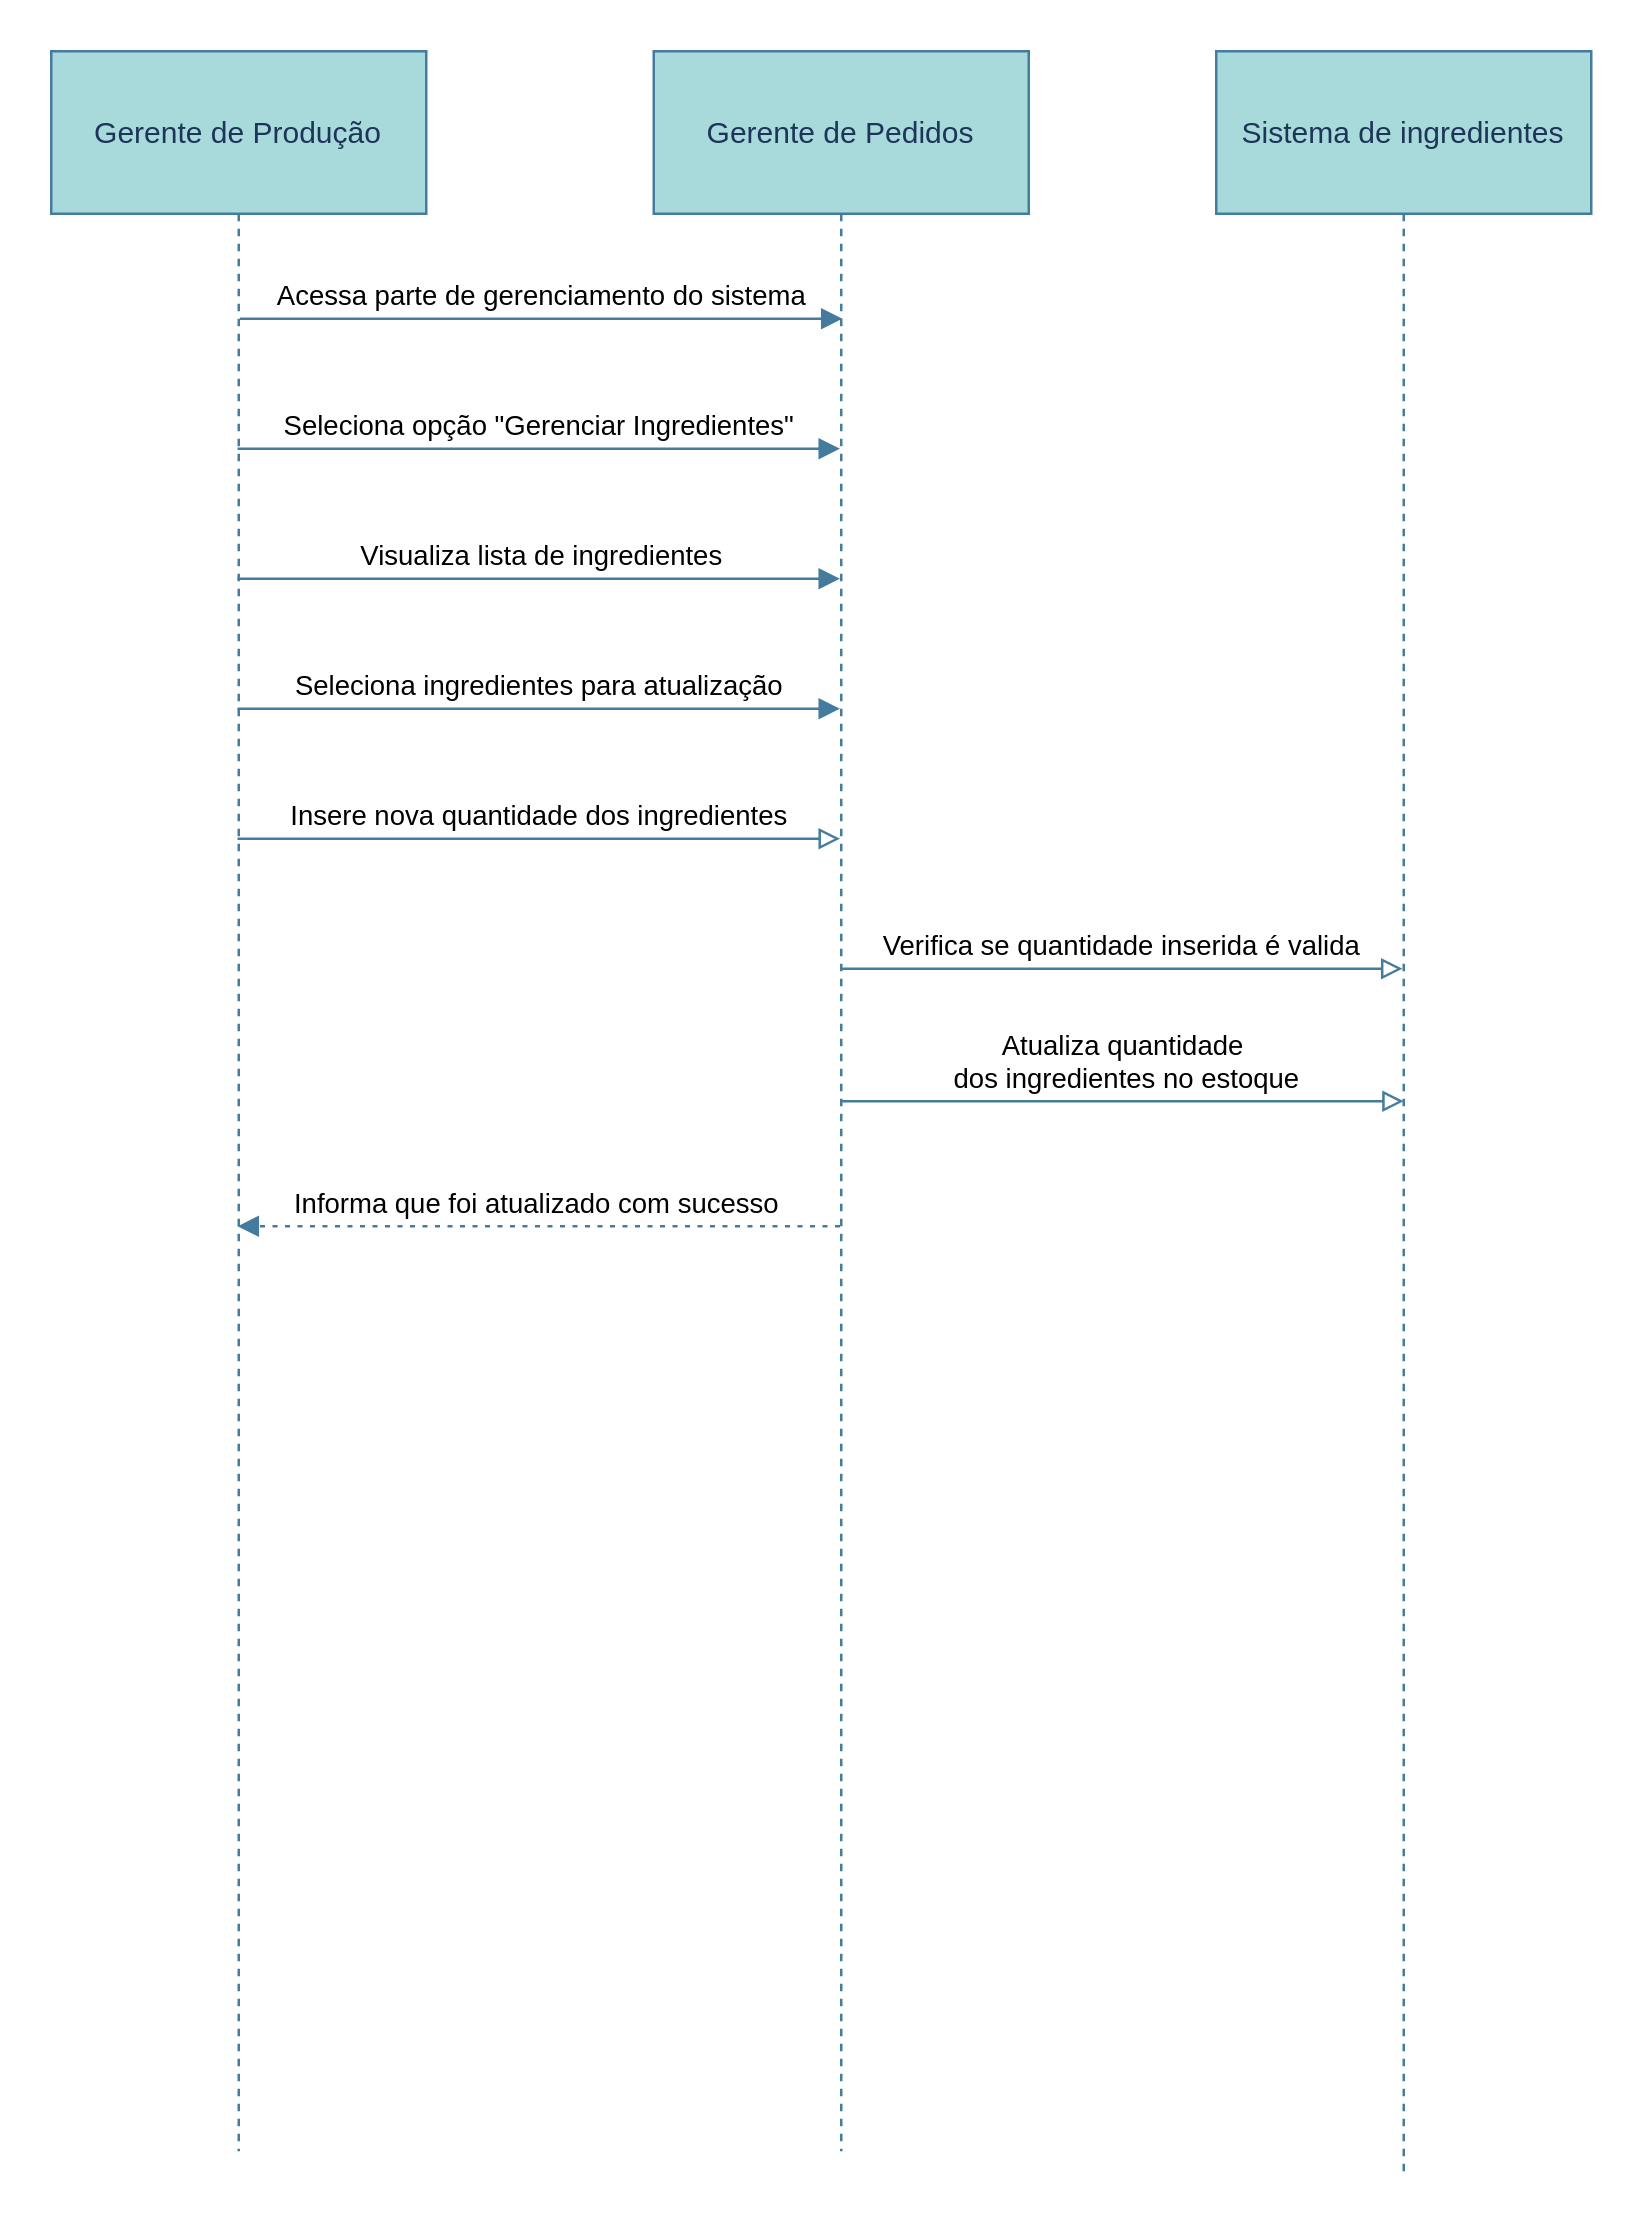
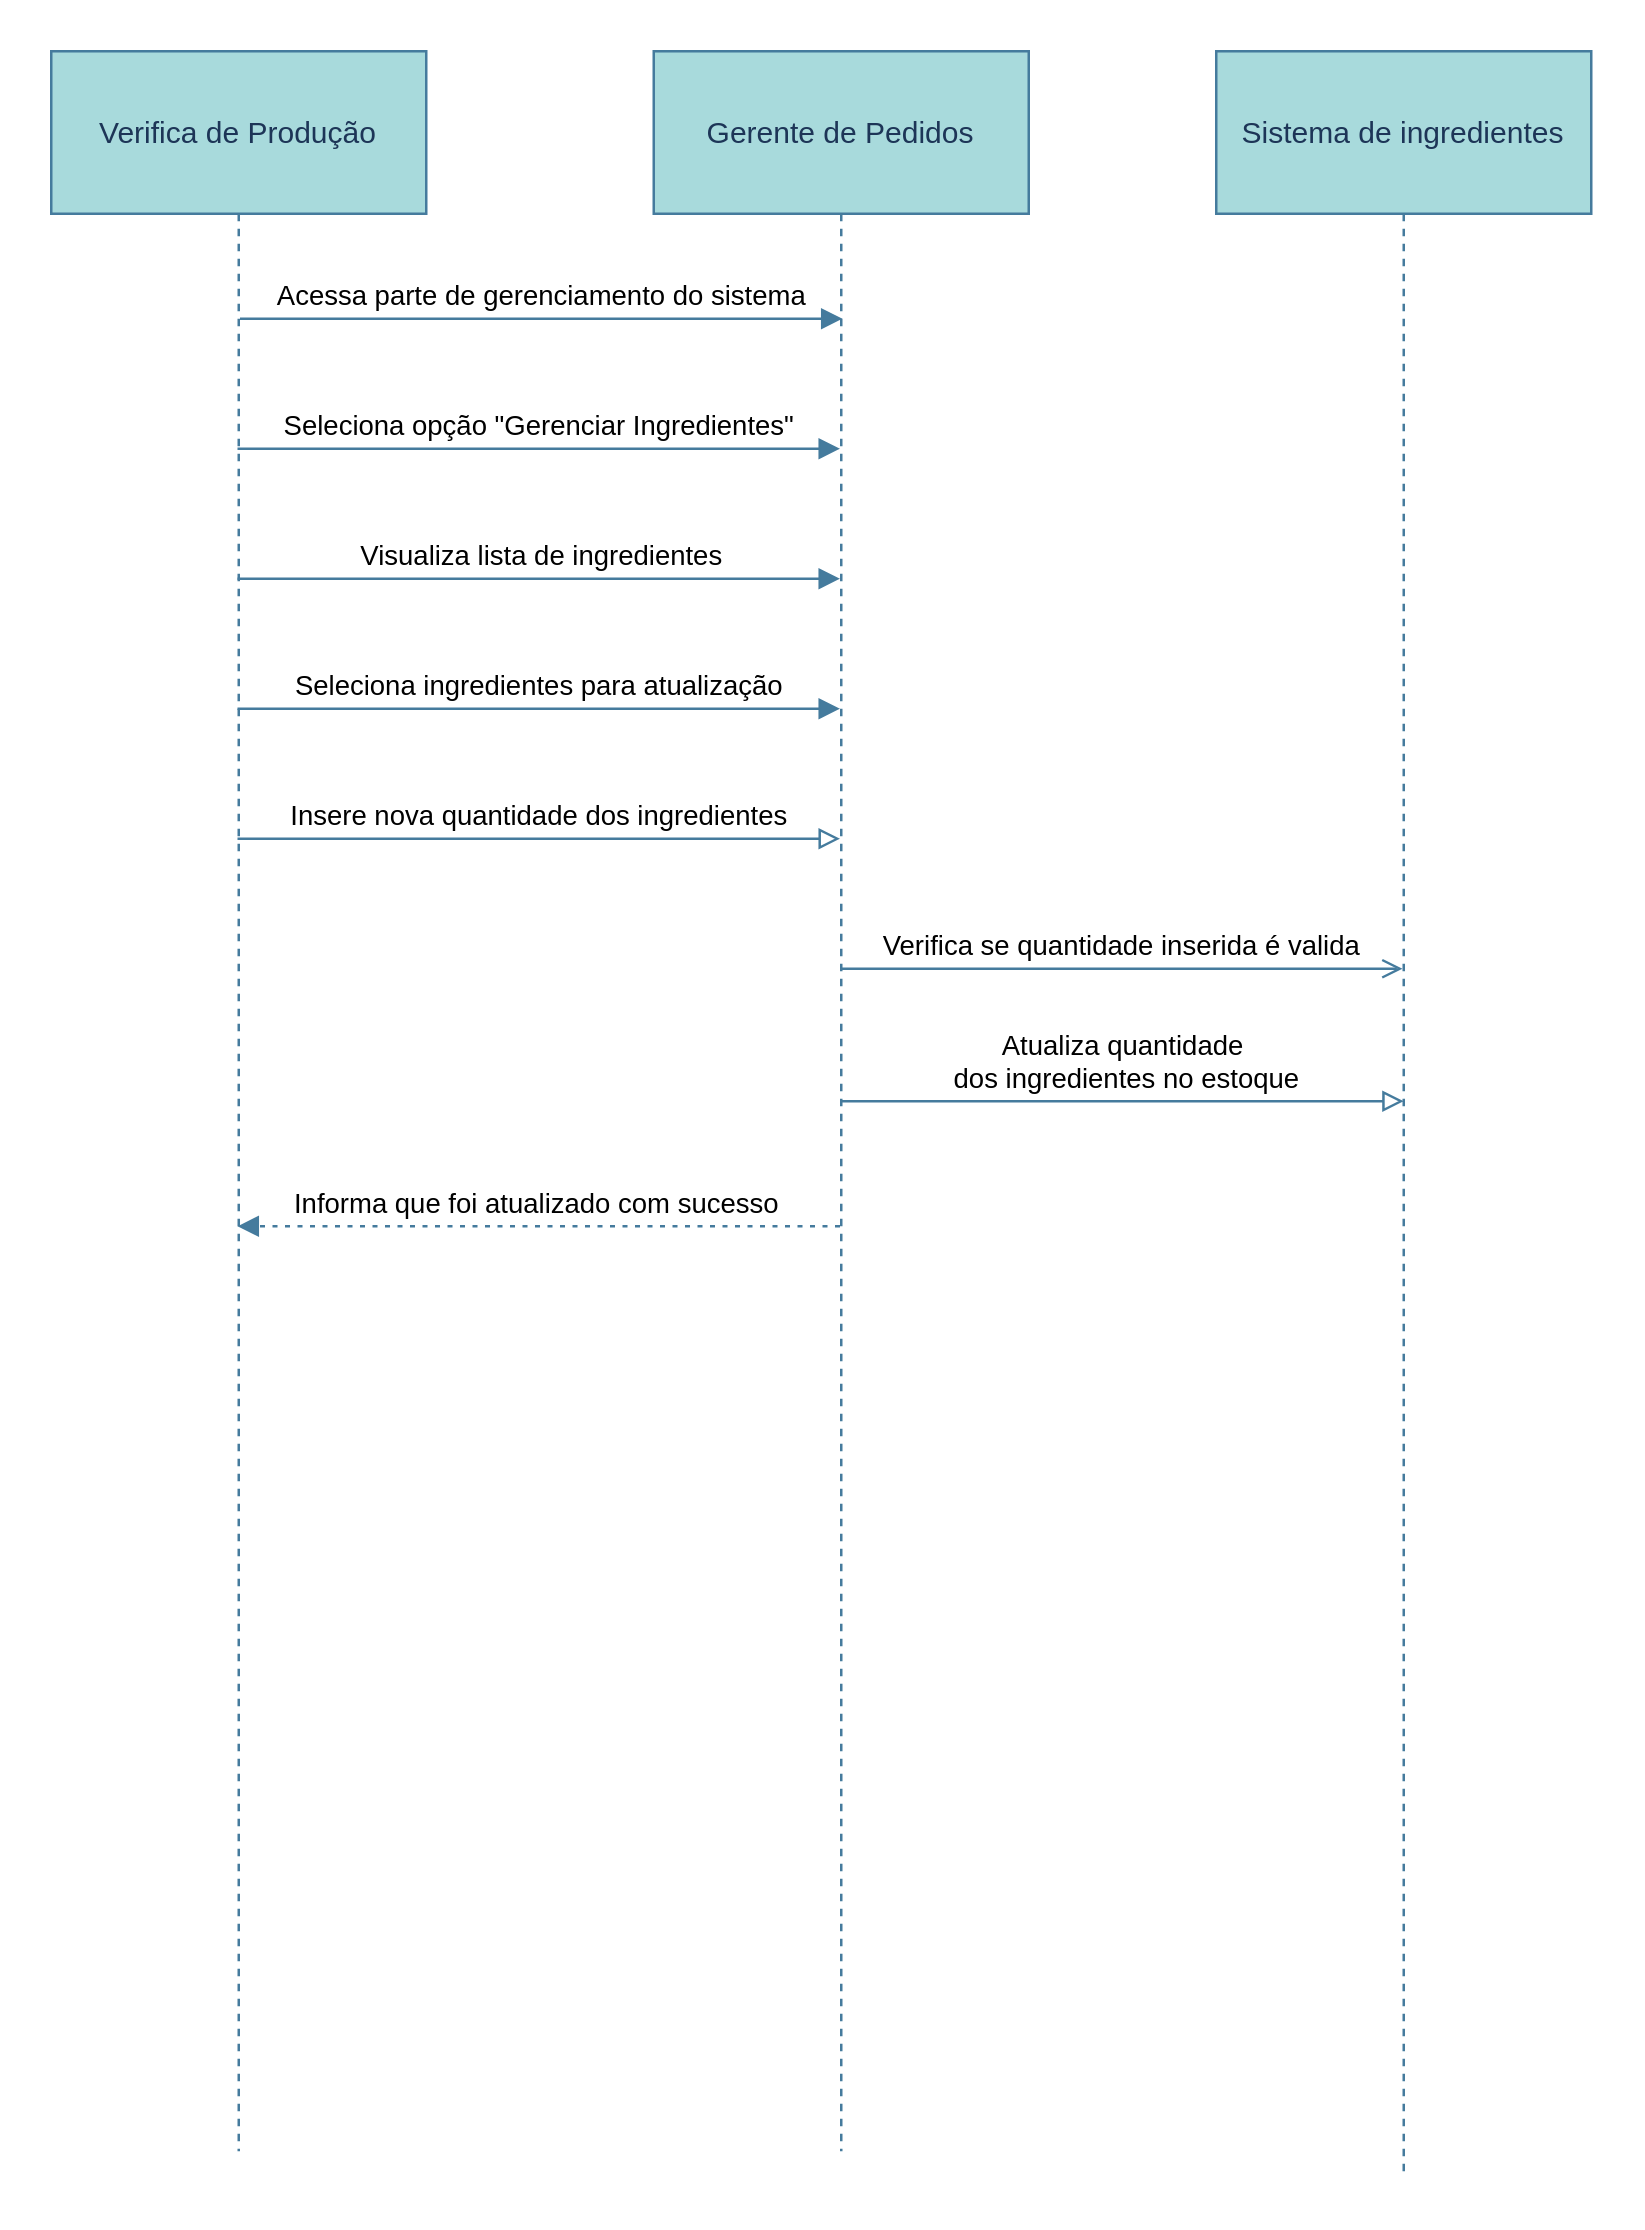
- <mxCell id="2" value="Gerente de Produção" style="shape=umlLifeline;perimeter=lifelinePerimeter;whiteSpace=wrap;container=1;dropTarget=0;collapsible=0;recursiveResize=0;outlineConnect=0;portConstraint=eastwest;newEdgeStyle={&quot;edgeStyle&quot;:&quot;elbowEdgeStyle&quot;,&quot;elbow&quot;:&quot;vertical&quot;,&quot;curved&quot;:0,&quot;rounded&quot;:0};size=65;labelBackgroundColor=none;fillColor=#A8DADC;strokeColor=#457B9D;fontColor=#1D3557;" parent="1" vertex="1"><mxGeometry width="150" height="840" as="geometry" x="20" y="20" /></mxCell>
+ <mxCell id="2" value="Verifica de Produção" style="shape=umlLifeline;perimeter=lifelinePerimeter;whiteSpace=wrap;container=1;dropTarget=0;collapsible=0;recursiveResize=0;outlineConnect=0;portConstraint=eastwest;newEdgeStyle={&quot;edgeStyle&quot;:&quot;elbowEdgeStyle&quot;,&quot;elbow&quot;:&quot;vertical&quot;,&quot;curved&quot;:0,&quot;rounded&quot;:0};size=65;labelBackgroundColor=none;fillColor=#A8DADC;strokeColor=#457B9D;fontColor=#1D3557;" parent="1" vertex="1"><mxGeometry width="150" height="840" as="geometry" x="20" y="20" /></mxCell>
- <mxCell id="10" value="Verifica se quantidade inserida é valida" style="verticalAlign=bottom;endArrow=block;edgeStyle=elbowEdgeStyle;elbow=vertical;curved=0;rounded=0;labelBackgroundColor=none;strokeColor=#457B9D;fontColor=default;endFill=0;" parent="1" source="3" target="4" edge="1"><mxGeometry relative="1" as="geometry"><Array as="points"><mxPoint x="459" y="387" /></Array></mxGeometry></mxCell>
+ <mxCell id="10" value="Verifica se quantidade inserida é valida" style="verticalAlign=bottom;endArrow=open;edgeStyle=elbowEdgeStyle;elbow=vertical;curved=0;rounded=0;labelBackgroundColor=none;strokeColor=#457B9D;fontColor=default;endFill=0;" parent="1" source="3" target="4" edge="1"><mxGeometry relative="1" as="geometry"><Array as="points"><mxPoint x="459" y="387" /></Array></mxGeometry></mxCell>
